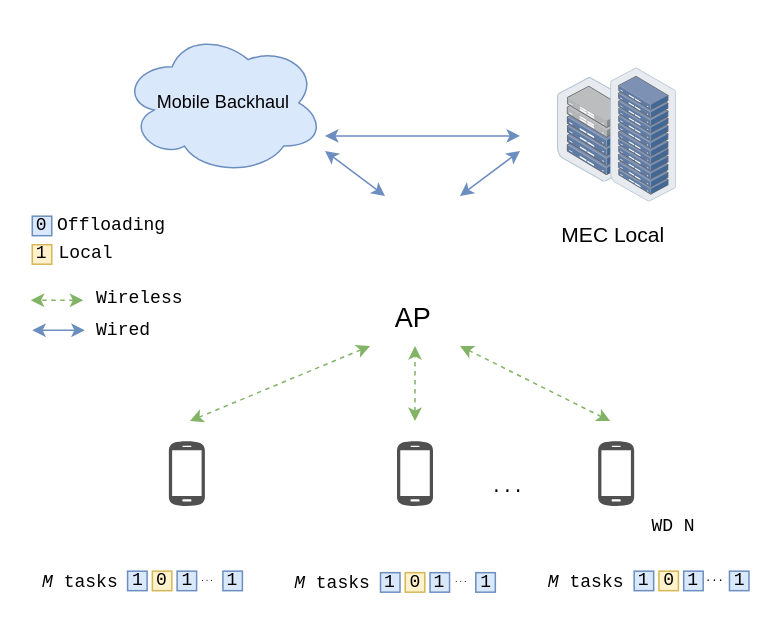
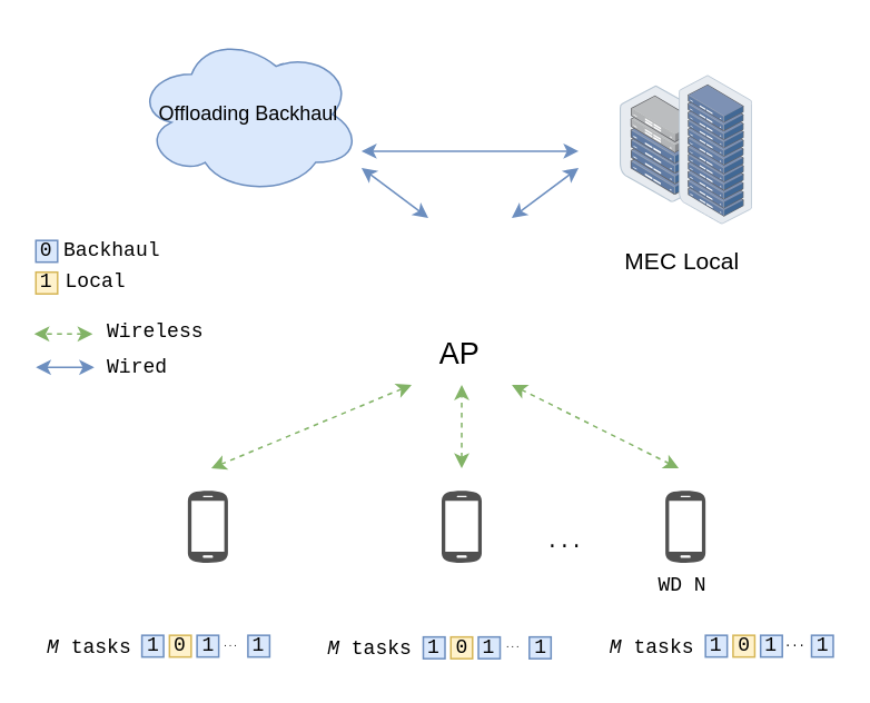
- <mxCell id="42" value="Mobile Backhaul" style="ellipse;shape=cloud;whiteSpace=wrap;html=1;fillColor=#dae8fc;strokeColor=#6c8ebf;" vertex="1" parent="1"><mxGeometry x="80.5" y="20" width="135" height="96" as="geometry" /></mxCell>
+ <mxCell id="42" value="Offloading Backhaul" style="ellipse;shape=cloud;whiteSpace=wrap;html=1;fillColor=#dae8fc;strokeColor=#6c8ebf;" vertex="1" parent="1"><mxGeometry x="80.5" y="20" width="135" height="96" as="geometry" /></mxCell>
- <mxCell id="32" value="Offloading" style="text;html=1;resizable=0;points=[];autosize=1;align=left;verticalAlign=top;spacingTop=-4;fontFamily=Courier New;" parent="1" vertex="1"><mxGeometry x="36" y="140" width="90" height="20" as="geometry" /></mxCell>
+ <mxCell id="32" value="Backhaul" style="text;html=1;resizable=0;points=[];autosize=1;align=left;verticalAlign=top;spacingTop=-4;fontFamily=Courier New;" parent="1" vertex="1"><mxGeometry x="36" y="140" width="90" height="20" as="geometry" /></mxCell>
- <mxCell id="6" value="WD N" style="text;html=1;fontFamily=Courier New;" parent="1" vertex="1"><mxGeometry x="432" y="337" width="60" height="30" as="geometry" /></mxCell>
+ <mxCell id="6" value="WD N" style="text;html=1;fontFamily=Courier New;" parent="1" vertex="1"><mxGeometry x="392" y="337" width="60" height="30" as="geometry" /></mxCell>
